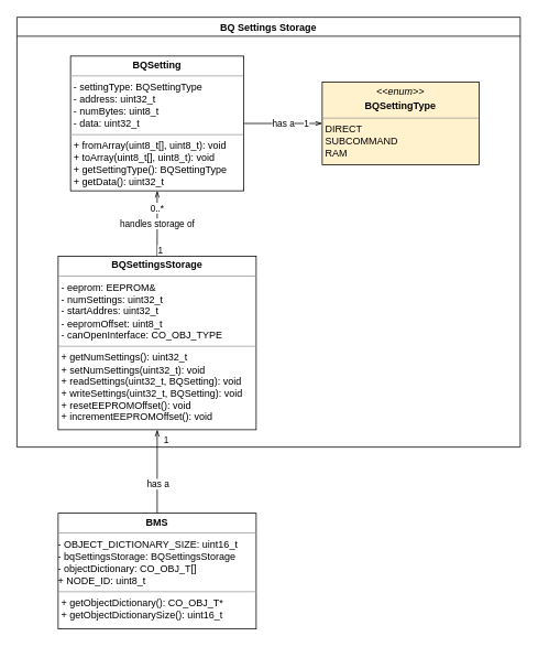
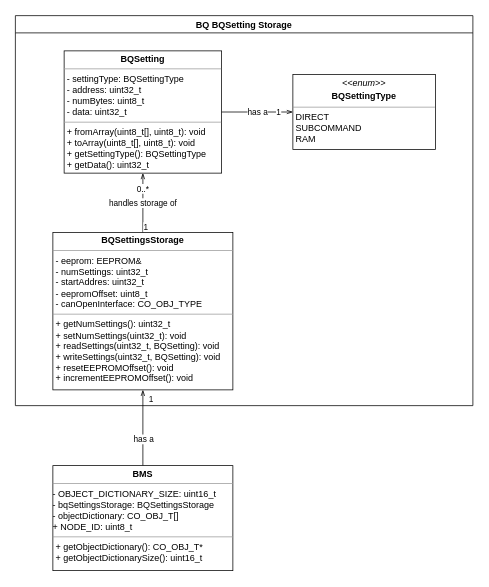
- <mxCell id="2" value="BQ Settings Storage" style="swimlane;fillColor=none;" vertex="1" parent="1"><mxGeometry x="20" y="20" width="610" height="520" as="geometry"><mxRectangle x="10" y="40" width="140" height="23" as="alternateBounds" /></mxGeometry></mxCell>
+ <mxCell id="2" value="BQ BQSetting Storage" style="swimlane;fillColor=none;" vertex="1" parent="1"><mxGeometry x="20" y="20" width="610" height="520" as="geometry"><mxRectangle x="10" y="40" width="140" height="23" as="alternateBounds" /></mxGeometry></mxCell>
- <mxCell id="4" value="&lt;p style=&quot;margin: 0px ; margin-top: 4px ; text-align: center&quot;&gt;&lt;i&gt;&amp;lt;&amp;lt;enum&amp;gt;&amp;gt;&lt;/i&gt;&lt;br&gt;&lt;/p&gt;&lt;p style=&quot;margin: 0px ; margin-top: 4px ; text-align: center&quot;&gt;&lt;b&gt;BQSettingType&lt;/b&gt;&lt;/p&gt;&lt;hr size=&quot;1&quot;&gt;&lt;p style=&quot;margin: 0px ; margin-left: 4px&quot;&gt;DIRECT&lt;/p&gt;&lt;p style=&quot;margin: 0px ; margin-left: 4px&quot;&gt;SUBCOMMAND&lt;/p&gt;&lt;p style=&quot;margin: 0px ; margin-left: 4px&quot;&gt;RAM&lt;/p&gt;" style="verticalAlign=top;align=left;overflow=fill;fontSize=12;fontFamily=Helvetica;html=1;rounded=0;shadow=0;comic=0;labelBackgroundColor=none;strokeWidth=1;fillColor=#fff2cc;" parent="2" vertex="1"><mxGeometry x="370" y="78.5" width="190" height="100" as="geometry" /></mxCell>
+ <mxCell id="4" value="&lt;p style=&quot;margin: 0px ; margin-top: 4px ; text-align: center&quot;&gt;&lt;i&gt;&amp;lt;&amp;lt;enum&amp;gt;&amp;gt;&lt;/i&gt;&lt;br&gt;&lt;/p&gt;&lt;p style=&quot;margin: 0px ; margin-top: 4px ; text-align: center&quot;&gt;&lt;b&gt;BQSettingType&lt;/b&gt;&lt;/p&gt;&lt;hr size=&quot;1&quot;&gt;&lt;p style=&quot;margin: 0px ; margin-left: 4px&quot;&gt;DIRECT&lt;/p&gt;&lt;p style=&quot;margin: 0px ; margin-left: 4px&quot;&gt;SUBCOMMAND&lt;/p&gt;&lt;p style=&quot;margin: 0px ; margin-left: 4px&quot;&gt;RAM&lt;/p&gt;" style="verticalAlign=top;align=left;overflow=fill;fontSize=12;fontFamily=Helvetica;html=1;rounded=0;shadow=0;comic=0;labelBackgroundColor=none;strokeWidth=1" parent="2" vertex="1"><mxGeometry x="370" y="78.5" width="190" height="100" as="geometry" /></mxCell>
